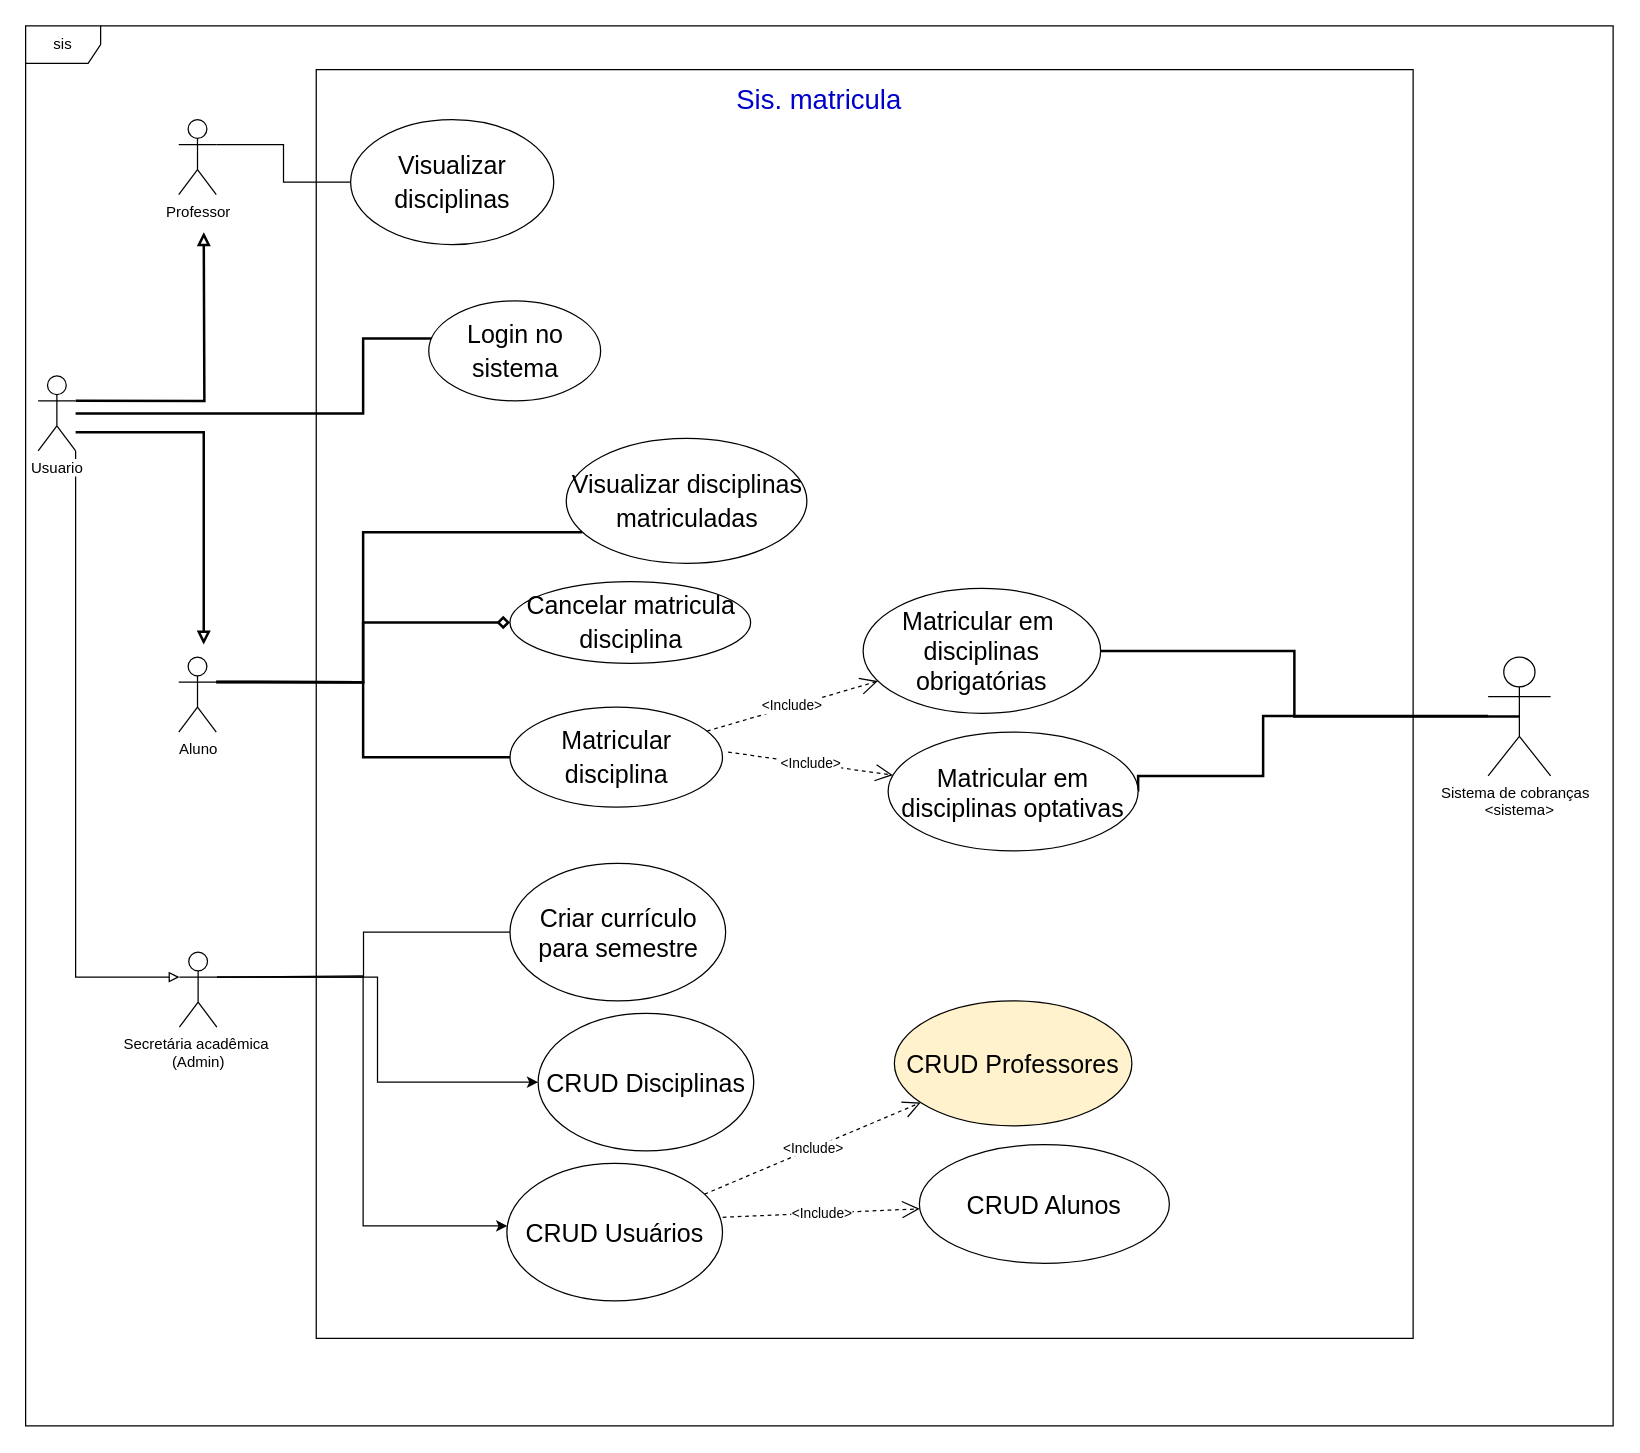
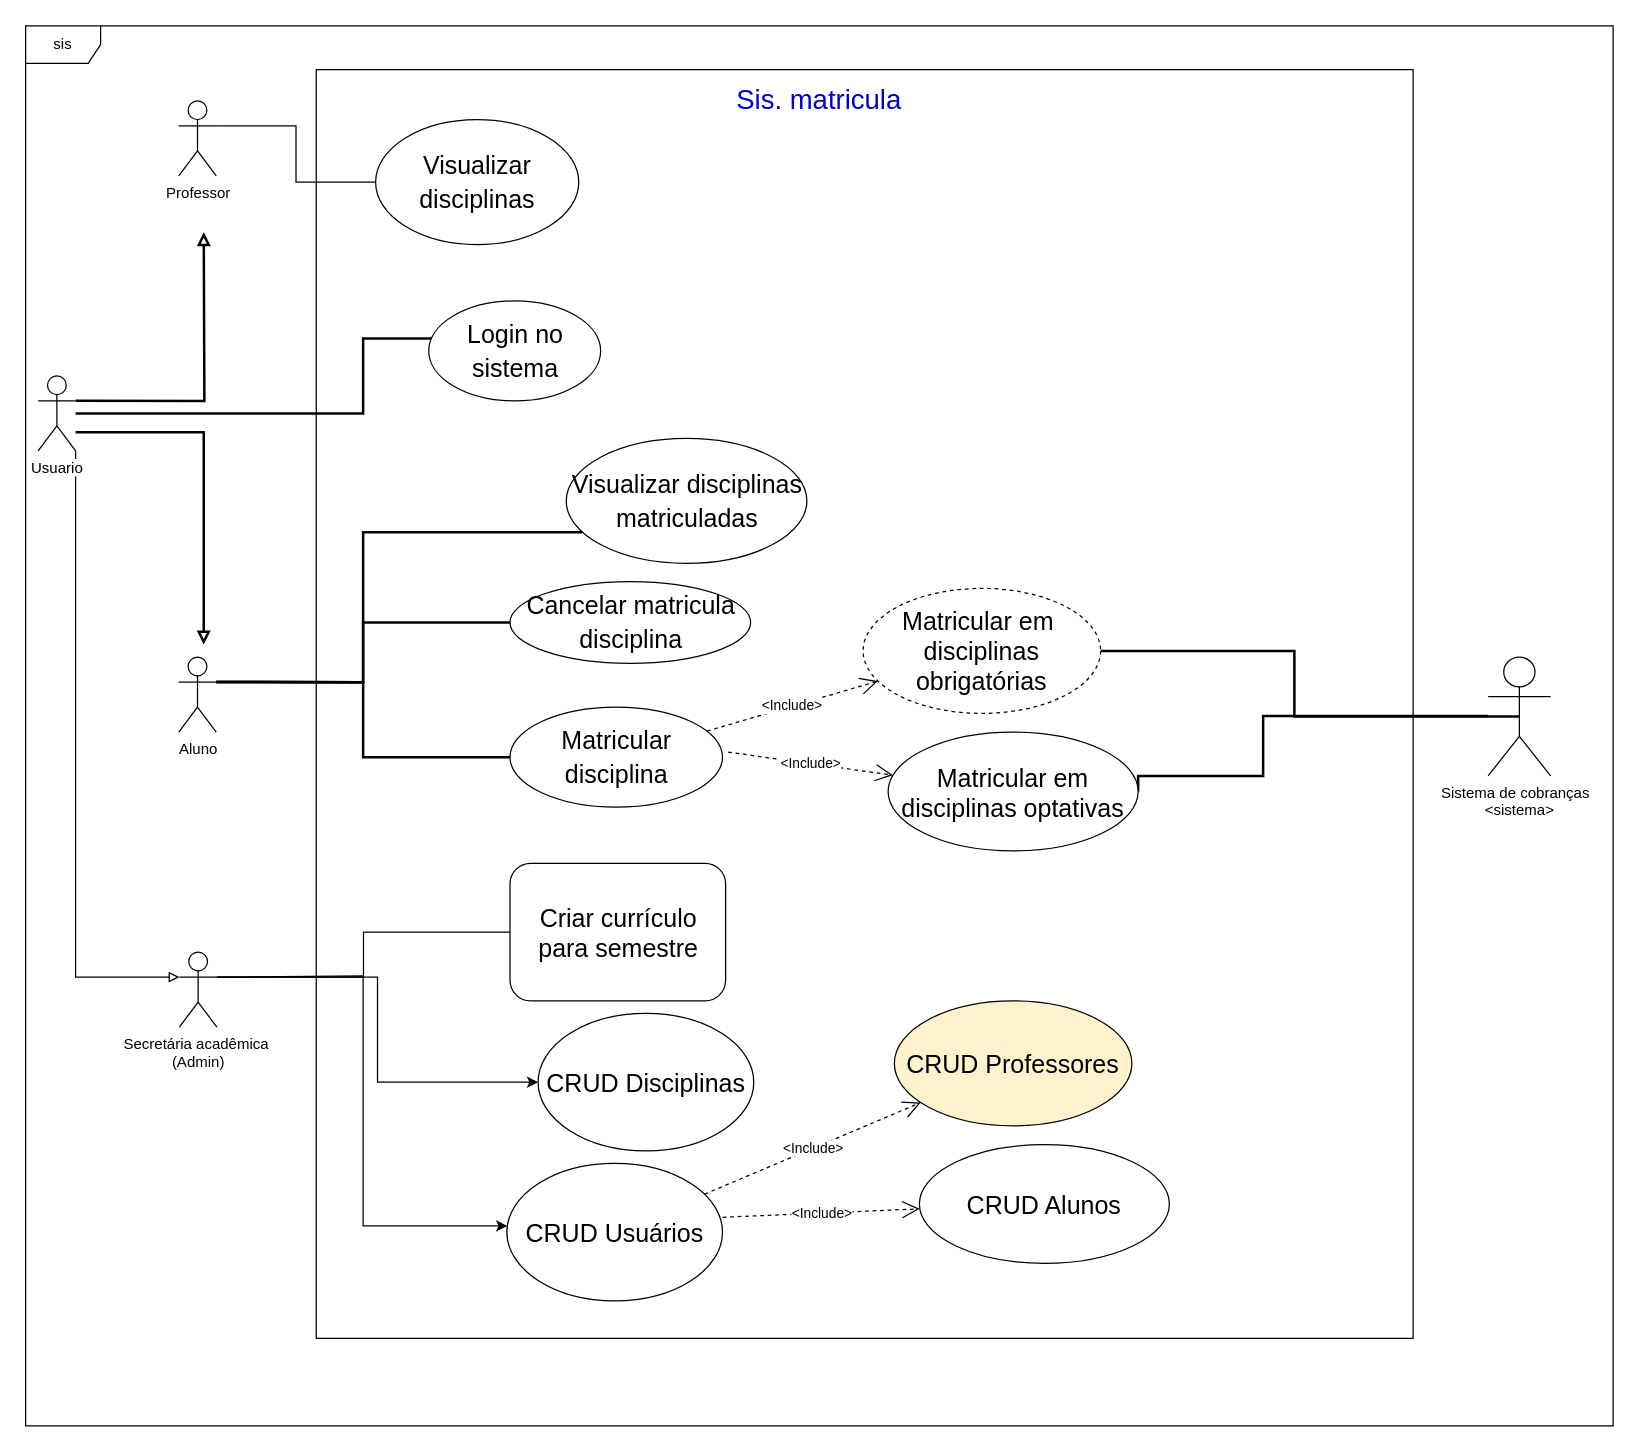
- <mxCell id="5" value="Professor" style="shape=umlActor;verticalLabelPosition=bottom;labelBackgroundColor=#ffffff;verticalAlign=top;html=1;" parent="1" vertex="1"><mxGeometry x="142.5" y="95" width="30" height="60" as="geometry" /></mxCell>
+ <mxCell id="5" value="Professor" style="shape=umlActor;verticalLabelPosition=bottom;labelBackgroundColor=#ffffff;verticalAlign=top;html=1;" parent="1" vertex="1"><mxGeometry x="142.5" y="80" width="30" height="60" as="geometry" /></mxCell>
- <mxCell id="20" value="&lt;font style=&quot;font-size: 20px;&quot;&gt;Visualizar disciplinas&lt;/font&gt;" style="ellipse;whiteSpace=wrap;html=1;fontSize=22;" parent="1" vertex="1"><mxGeometry x="280" y="95" width="162.5" height="100" as="geometry" /></mxCell>
+ <mxCell id="20" value="&lt;font style=&quot;font-size: 20px;&quot;&gt;Visualizar disciplinas&lt;/font&gt;" style="ellipse;whiteSpace=wrap;html=1;fontSize=22;" parent="1" vertex="1"><mxGeometry x="300" y="95" width="162.5" height="100" as="geometry" /></mxCell>
- <mxCell id="6" style="edgeStyle=orthogonalEdgeStyle;rounded=0;orthogonalLoop=1;jettySize=auto;html=1;exitX=1;exitY=0.333;exitDx=0;exitDy=0;exitPerimeter=0;endArrow=diamond;endFill=0;fontSize=22;strokeWidth=2;" parent="1" source="9" target="12" edge="1"><mxGeometry relative="1" as="geometry" /></mxCell>
+ <mxCell id="6" style="edgeStyle=orthogonalEdgeStyle;rounded=0;orthogonalLoop=1;jettySize=auto;html=1;exitX=1;exitY=0.333;exitDx=0;exitDy=0;exitPerimeter=0;endArrow=none;endFill=0;fontSize=22;strokeWidth=2;" parent="1" source="9" target="12" edge="1"><mxGeometry relative="1" as="geometry" /></mxCell>
- <mxCell id="23" value="&lt;font style=&quot;font-size: 20px;&quot;&gt;Matricular em&amp;nbsp; disciplinas obrigatórias&lt;/font&gt;" style="ellipse;whiteSpace=wrap;html=1;" parent="1" vertex="1"><mxGeometry x="690" y="470" width="190" height="100" as="geometry" /></mxCell>
+ <mxCell id="23" value="&lt;font style=&quot;font-size: 20px;&quot;&gt;Matricular em&amp;nbsp; disciplinas obrigatórias&lt;/font&gt;" style="ellipse;whiteSpace=wrap;html=1;dashed=1;" parent="1" vertex="1"><mxGeometry x="690" y="470" width="190" height="100" as="geometry" /></mxCell>
- <mxCell id="31" value="&lt;font style=&quot;font-size: 20px;&quot;&gt;Criar currículo para semestre&lt;/font&gt;" style="ellipse;whiteSpace=wrap;html=1;" parent="1" vertex="1"><mxGeometry x="407.5" y="690" width="172.5" height="110" as="geometry" /></mxCell>
+ <mxCell id="31" value="&lt;font style=&quot;font-size: 20px;&quot;&gt;Criar currículo para semestre&lt;/font&gt;" style="whiteSpace=wrap;html=1;rounded=1;" parent="1" vertex="1"><mxGeometry x="407.5" y="690" width="172.5" height="110" as="geometry" /></mxCell>
